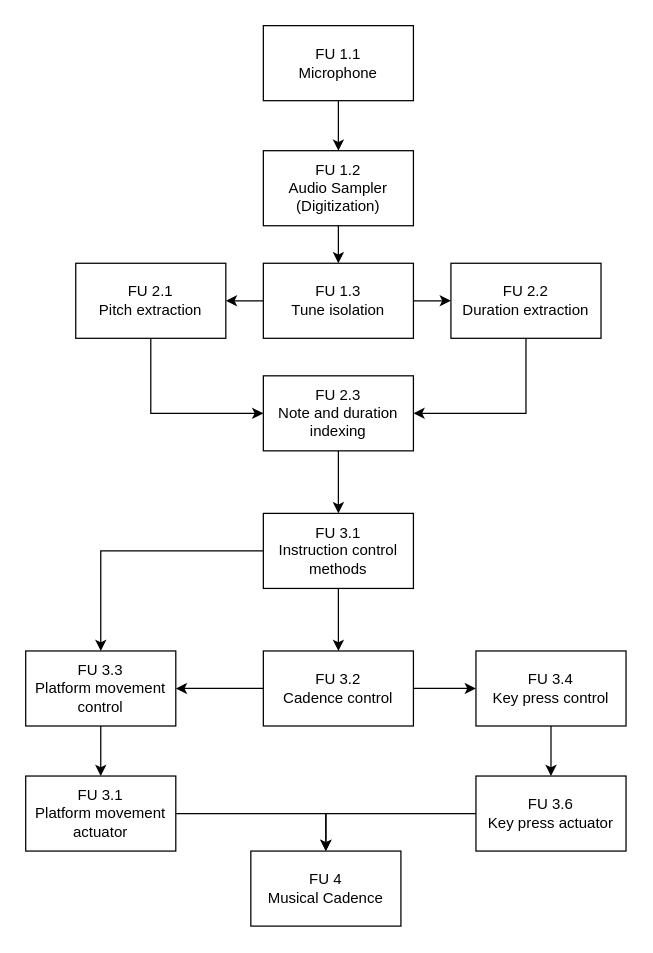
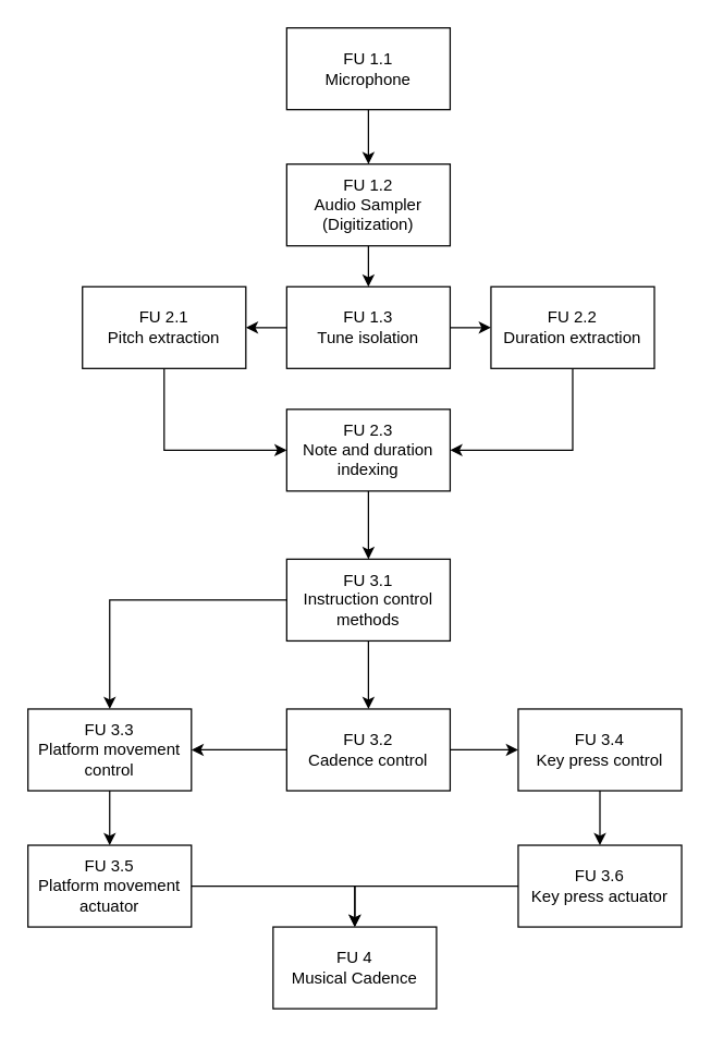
- <mxCell id="15" value="FU 3.1&lt;br&gt;Platform movement actuator" style="rounded=0;whiteSpace=wrap;html=1;" vertex="1" parent="1"><mxGeometry x="20" y="620" width="120" height="60" as="geometry" /></mxCell>
+ <mxCell id="15" value="FU 3.5&lt;br&gt;Platform movement actuator" style="rounded=0;whiteSpace=wrap;html=1;" vertex="1" parent="1"><mxGeometry x="20" y="620" width="120" height="60" as="geometry" /></mxCell>
